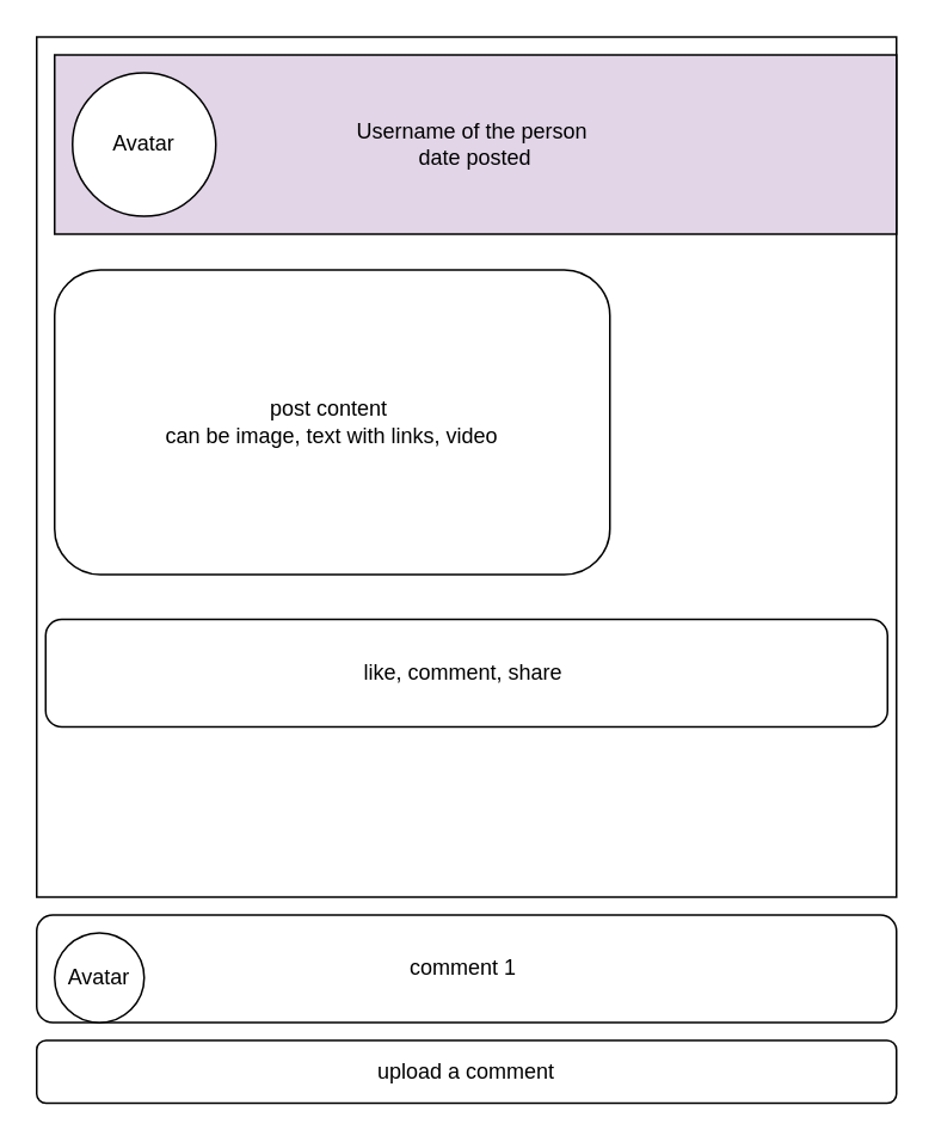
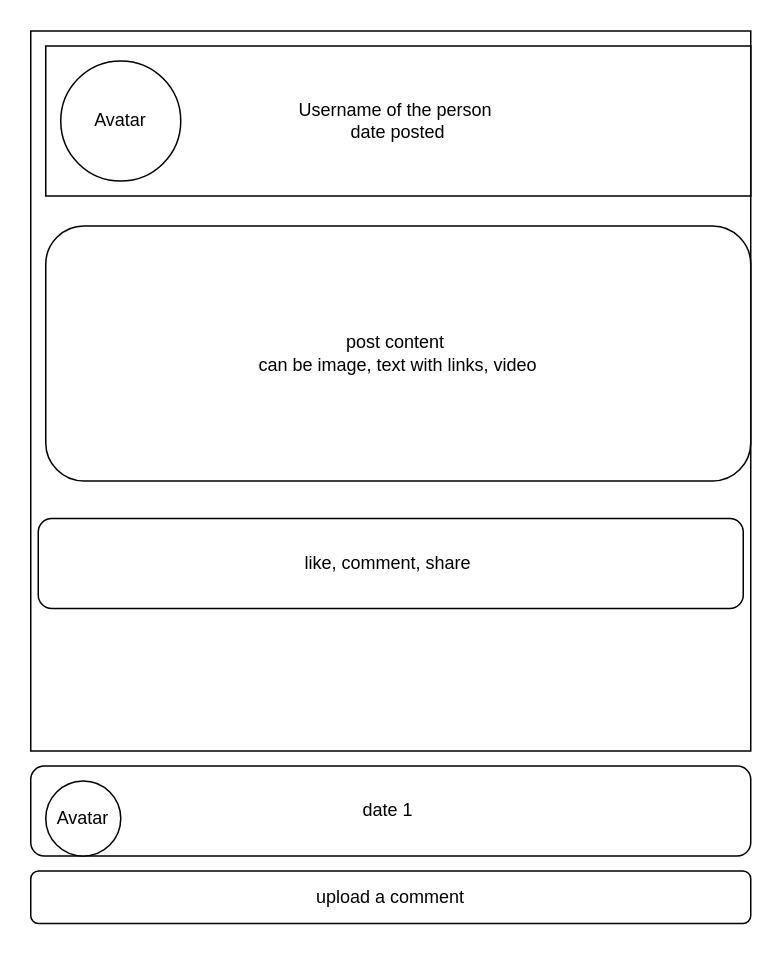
- <mxCell id="3" value="Username of the person&amp;nbsp;&lt;br&gt;date posted" style="rounded=0;whiteSpace=wrap;html=1;fillColor=#e1d5e7;" vertex="1" parent="1"><mxGeometry x="30" y="30" width="470" height="100" as="geometry" /></mxCell>
+ <mxCell id="3" value="Username of the person&amp;nbsp;&lt;br&gt;date posted" style="rounded=0;whiteSpace=wrap;html=1;" vertex="1" parent="1"><mxGeometry x="30" y="30" width="470" height="100" as="geometry" /></mxCell>
- <mxCell id="5" value="post content&amp;nbsp;&lt;br&gt;can be image, text with links, video" style="rounded=1;whiteSpace=wrap;html=1;" vertex="1" parent="1"><mxGeometry x="30" y="150" width="310" height="170" as="geometry" /></mxCell>
+ <mxCell id="5" value="post content&amp;nbsp;&lt;br&gt;can be image, text with links, video" style="rounded=1;whiteSpace=wrap;html=1;" vertex="1" parent="1"><mxGeometry x="30" y="150" width="470" height="170" as="geometry" /></mxCell>
- <mxCell id="7" value="comment 1&amp;nbsp;" style="rounded=1;whiteSpace=wrap;html=1;align=center;" vertex="1" parent="1"><mxGeometry x="20" y="510" width="480" height="60" as="geometry" /></mxCell>
+ <mxCell id="7" value="date 1&amp;nbsp;" style="rounded=1;whiteSpace=wrap;html=1;align=center;" vertex="1" parent="1"><mxGeometry x="20" y="510" width="480" height="60" as="geometry" /></mxCell>
